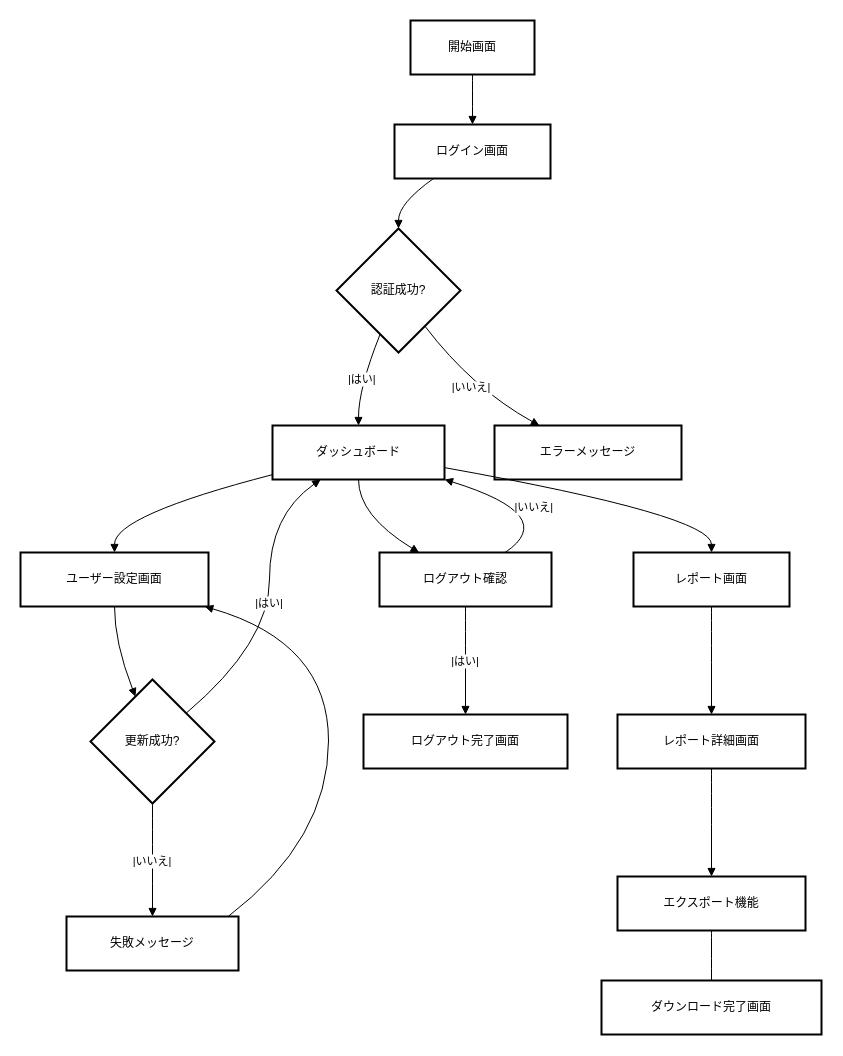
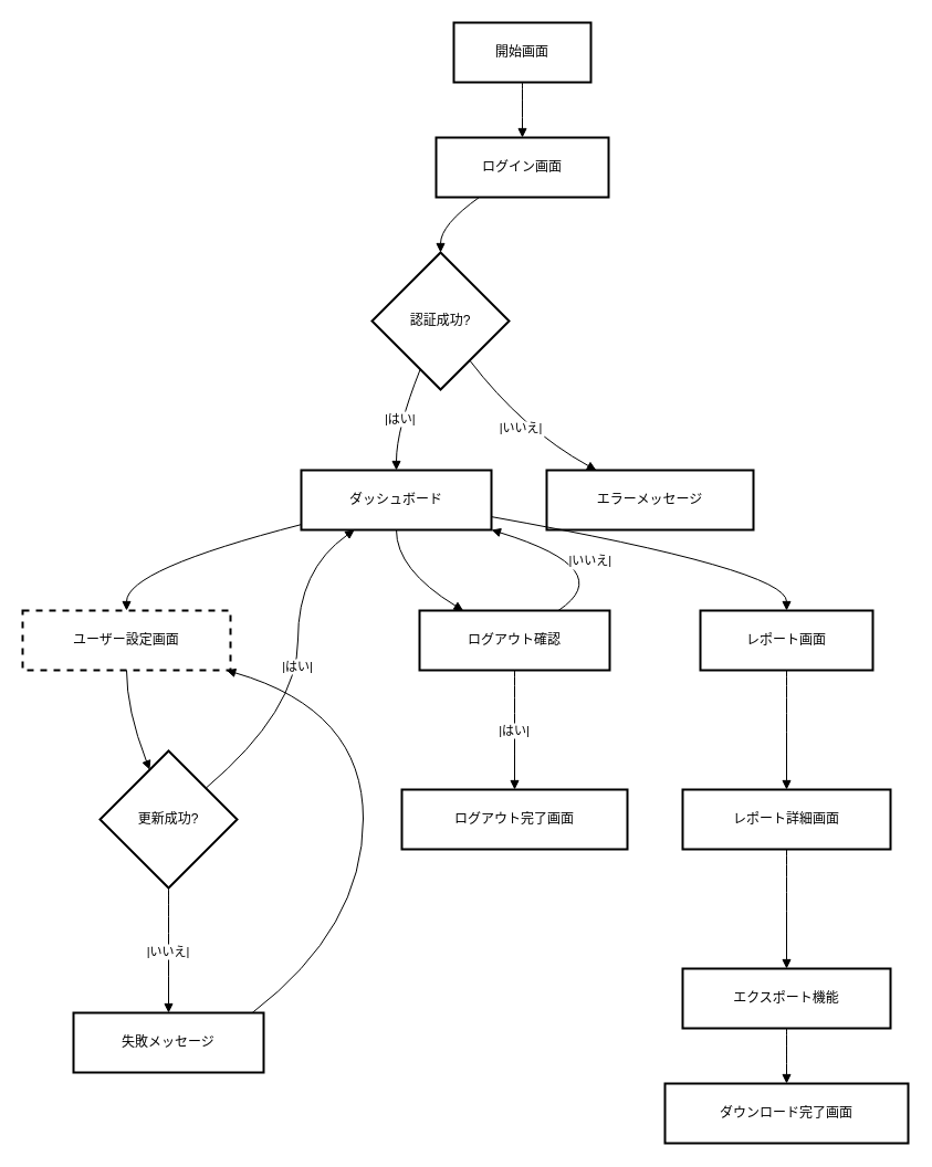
- <mxCell id="7" value="ユーザー設定画面" style="whiteSpace=wrap;strokeWidth=2;" vertex="1" parent="1"><mxGeometry x="20" y="552" width="188" height="54" as="geometry" /></mxCell>
+ <mxCell id="7" value="ユーザー設定画面" style="whiteSpace=wrap;strokeWidth=2;dashed=1;" vertex="1" parent="1"><mxGeometry x="20" y="552" width="188" height="54" as="geometry" /></mxCell>
- <mxCell id="28" value="" style="curved=1;startArrow=none;endArrow=none;exitX=0.5;exitY=1;entryX=0.5;entryY=0;" edge="1" parent="1" source="12" target="13"><mxGeometry relative="1" as="geometry"><Array as="points" /></mxGeometry></mxCell>
+ <mxCell id="28" value="" style="curved=1;startArrow=none;endArrow=block;exitX=0.5;exitY=1;entryX=0.5;entryY=0;" edge="1" parent="1" source="12" target="13"><mxGeometry relative="1" as="geometry"><Array as="points" /></mxGeometry></mxCell>
